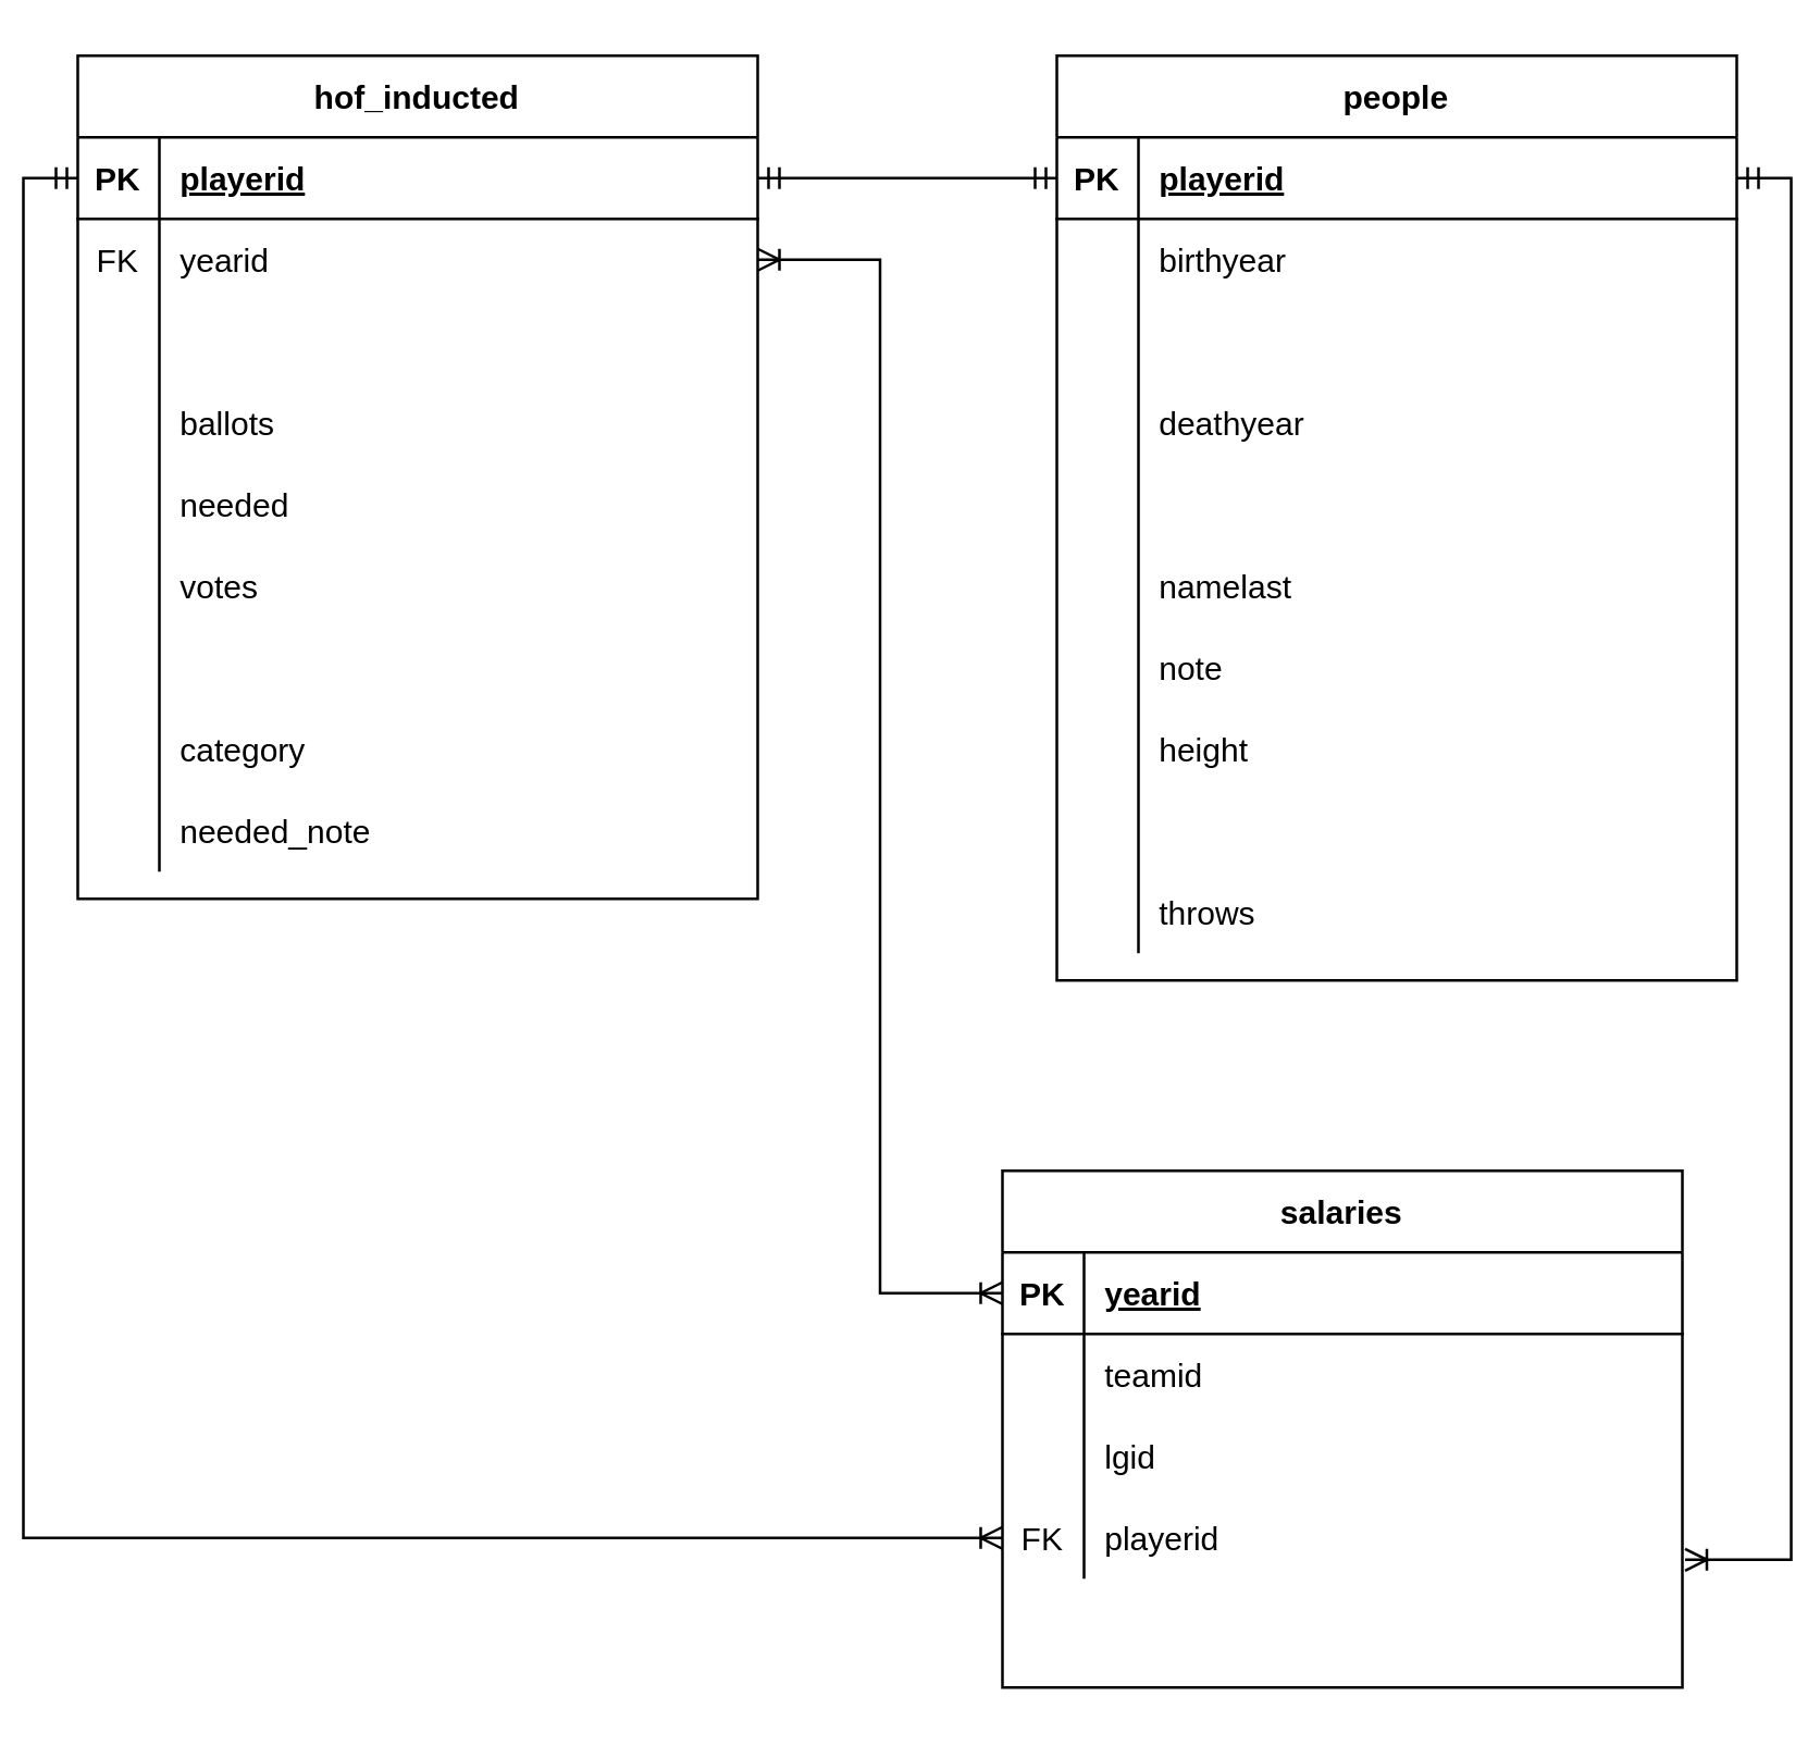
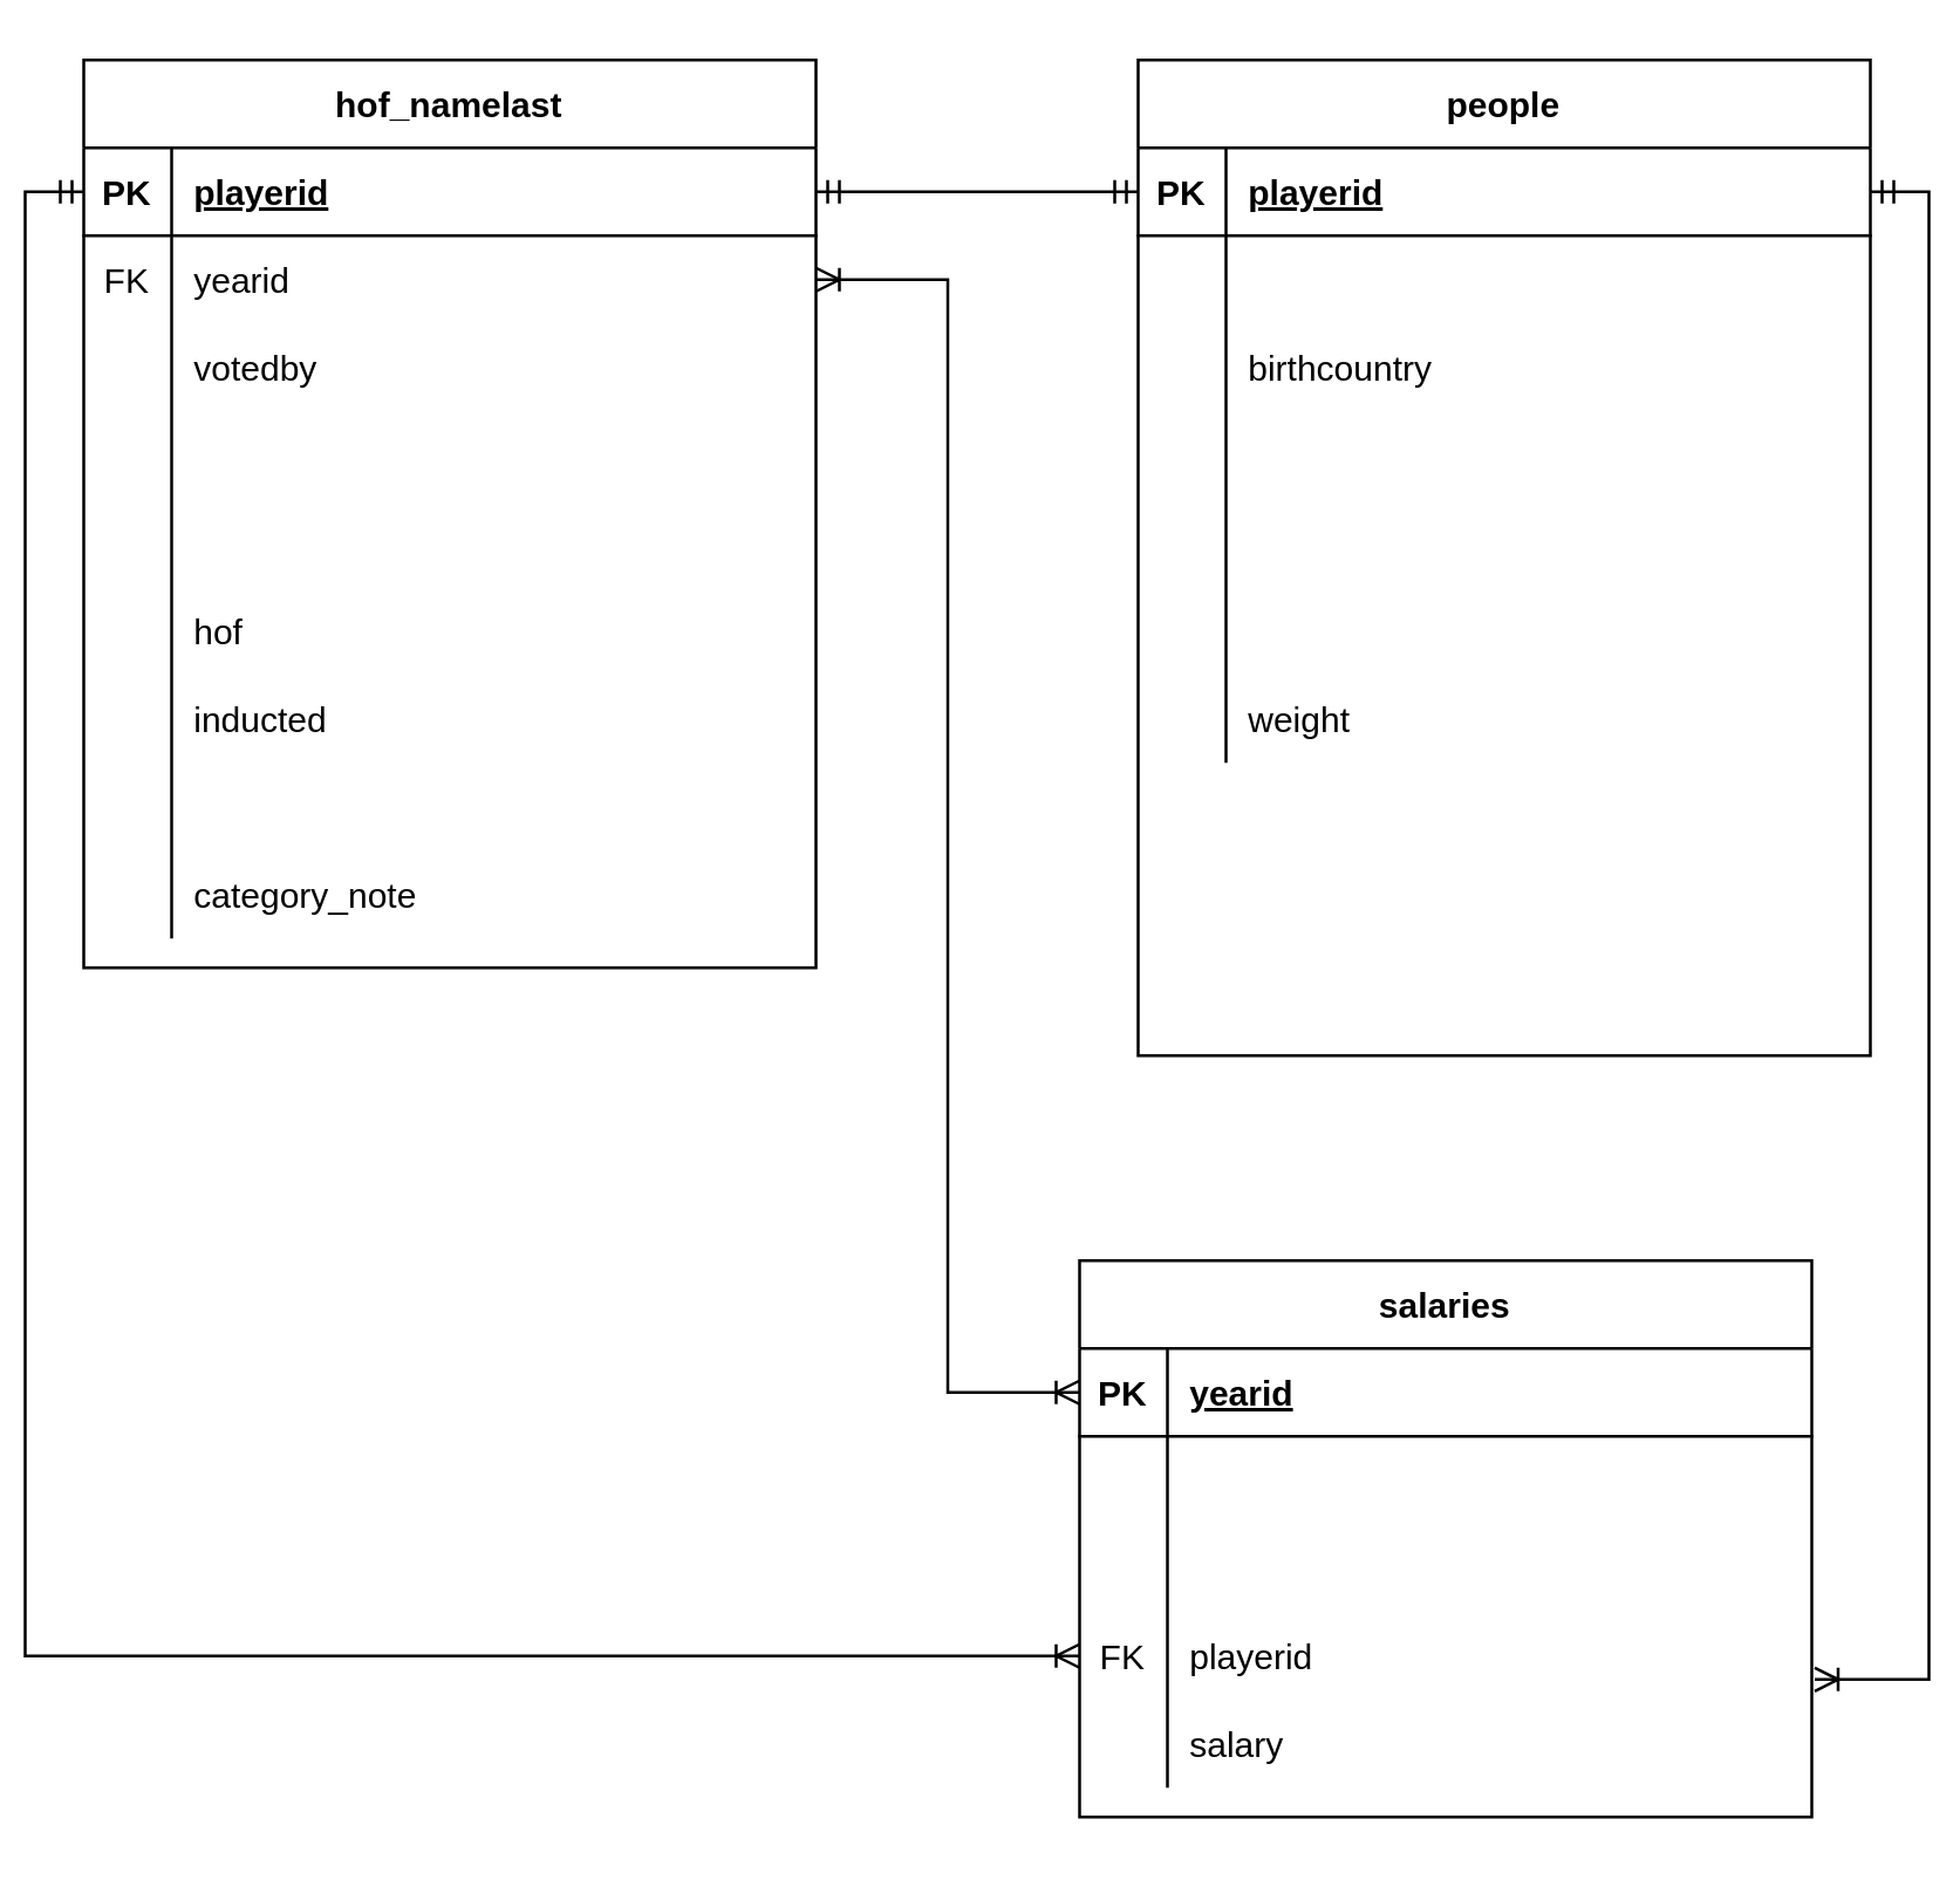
- <mxCell id="2" value="hof_inducted" style="shape=table;startSize=30;container=1;collapsible=1;childLayout=tableLayout;fixedRows=1;rowLines=0;fontStyle=1;align=center;resizeLast=1;" parent="1" vertex="1"><mxGeometry x="20" y="20" width="250" height="310" as="geometry" /></mxCell>
+ <mxCell id="2" value="hof_namelast" style="shape=table;startSize=30;container=1;collapsible=1;childLayout=tableLayout;fixedRows=1;rowLines=0;fontStyle=1;align=center;resizeLast=1;" parent="1" vertex="1"><mxGeometry x="20" y="20" width="250" height="310" as="geometry" /></mxCell>
- <mxCell id="36" value="birthyear" style="shape=partialRectangle;overflow=hidden;connectable=0;fillColor=none;top=0;left=0;bottom=0;right=0;align=left;spacingLeft=6;" parent="34" vertex="1"><mxGeometry x="30" width="220" height="30" as="geometry" /></mxCell>
+ <mxCell id="11" value="votedby" style="shape=partialRectangle;overflow=hidden;connectable=0;fillColor=none;top=0;left=0;bottom=0;right=0;align=left;spacingLeft=6;" parent="9" vertex="1"><mxGeometry x="30" width="220" height="30" as="geometry" /></mxCell>
+ <mxCell id="39" value="birthcountry" style="shape=partialRectangle;overflow=hidden;connectable=0;fillColor=none;top=0;left=0;bottom=0;right=0;align=left;spacingLeft=6;" parent="37" vertex="1"><mxGeometry x="30" width="220" height="30" as="geometry" /></mxCell>
- <mxCell id="14" value="ballots" style="shape=partialRectangle;overflow=hidden;connectable=0;fillColor=none;top=0;left=0;bottom=0;right=0;align=left;spacingLeft=6;" parent="12" vertex="1"><mxGeometry x="30" width="220" height="30" as="geometry" /></mxCell>
- <mxCell id="42" value="deathyear" style="shape=partialRectangle;overflow=hidden;connectable=0;fillColor=none;top=0;left=0;bottom=0;right=0;align=left;spacingLeft=6;" parent="40" vertex="1"><mxGeometry x="30" width="220" height="30" as="geometry" /></mxCell>
- <mxCell id="17" value="needed" style="shape=partialRectangle;overflow=hidden;connectable=0;fillColor=none;top=0;left=0;bottom=0;right=0;align=left;spacingLeft=6;" parent="15" vertex="1"><mxGeometry x="30" width="220" height="30" as="geometry" /></mxCell>
- <mxCell id="47" value="namelast" style="shape=partialRectangle;overflow=hidden;connectable=0;fillColor=none;top=0;left=0;bottom=0;right=0;align=left;spacingLeft=6;" parent="45" vertex="1"><mxGeometry x="30" width="220" height="30" as="geometry" /></mxCell>
- <mxCell id="20" value="votes" style="shape=partialRectangle;overflow=hidden;connectable=0;fillColor=none;top=0;left=0;bottom=0;right=0;align=left;spacingLeft=6;" parent="18" vertex="1"><mxGeometry x="30" width="220" height="30" as="geometry" /></mxCell>
+ <mxCell id="20" value="hof" style="shape=partialRectangle;overflow=hidden;connectable=0;fillColor=none;top=0;left=0;bottom=0;right=0;align=left;spacingLeft=6;" parent="18" vertex="1"><mxGeometry x="30" width="220" height="30" as="geometry" /></mxCell>
+ <mxCell id="23" value="inducted" style="shape=partialRectangle;overflow=hidden;connectable=0;fillColor=none;top=0;left=0;bottom=0;right=0;align=left;spacingLeft=6;" parent="21" vertex="1"><mxGeometry x="30" width="220" height="30" as="geometry" /></mxCell>
- <mxCell id="50" value="note" style="shape=partialRectangle;overflow=hidden;connectable=0;fillColor=none;top=0;left=0;bottom=0;right=0;align=left;spacingLeft=6;" parent="48" vertex="1"><mxGeometry x="30" width="220" height="30" as="geometry" /></mxCell>
+ <mxCell id="50" value="weight" style="shape=partialRectangle;overflow=hidden;connectable=0;fillColor=none;top=0;left=0;bottom=0;right=0;align=left;spacingLeft=6;" parent="48" vertex="1"><mxGeometry x="30" width="220" height="30" as="geometry" /></mxCell>
- <mxCell id="26" value="category" style="shape=partialRectangle;overflow=hidden;connectable=0;fillColor=none;top=0;left=0;bottom=0;right=0;align=left;spacingLeft=6;" parent="24" vertex="1"><mxGeometry x="30" width="220" height="30" as="geometry" /></mxCell>
- <mxCell id="53" value="height" style="shape=partialRectangle;overflow=hidden;connectable=0;fillColor=none;top=0;left=0;bottom=0;right=0;align=left;spacingLeft=6;" parent="51" vertex="1"><mxGeometry x="30" width="220" height="30" as="geometry" /></mxCell>
- <mxCell id="29" value="needed_note" style="shape=partialRectangle;overflow=hidden;connectable=0;fillColor=none;top=0;left=0;bottom=0;right=0;align=left;spacingLeft=6;" parent="27" vertex="1"><mxGeometry x="30" width="220" height="30" as="geometry" /></mxCell>
+ <mxCell id="29" value="category_note" style="shape=partialRectangle;overflow=hidden;connectable=0;fillColor=none;top=0;left=0;bottom=0;right=0;align=left;spacingLeft=6;" parent="27" vertex="1"><mxGeometry x="30" width="220" height="30" as="geometry" /></mxCell>
- <mxCell id="58" value="throws" style="shape=partialRectangle;overflow=hidden;connectable=0;fillColor=none;top=0;left=0;bottom=0;right=0;align=left;spacingLeft=6;" parent="56" vertex="1"><mxGeometry x="30" width="220" height="30" as="geometry" /></mxCell>
- <mxCell id="69" value="teamid" style="shape=partialRectangle;connectable=0;fillColor=none;top=0;left=0;bottom=0;right=0;align=left;spacingLeft=6;overflow=hidden;" parent="67" vertex="1"><mxGeometry x="30" width="220" height="30" as="geometry" /></mxCell>
- <mxCell id="72" value="lgid" style="shape=partialRectangle;connectable=0;fillColor=none;top=0;left=0;bottom=0;right=0;align=left;spacingLeft=6;overflow=hidden;" parent="70" vertex="1"><mxGeometry x="30" width="220" height="30" as="geometry" /></mxCell>
+ <mxCell id="78" value="salary" style="shape=partialRectangle;connectable=0;fillColor=none;top=0;left=0;bottom=0;right=0;align=left;spacingLeft=6;overflow=hidden;" parent="76" vertex="1"><mxGeometry x="30" width="220" height="30" as="geometry" /></mxCell>
